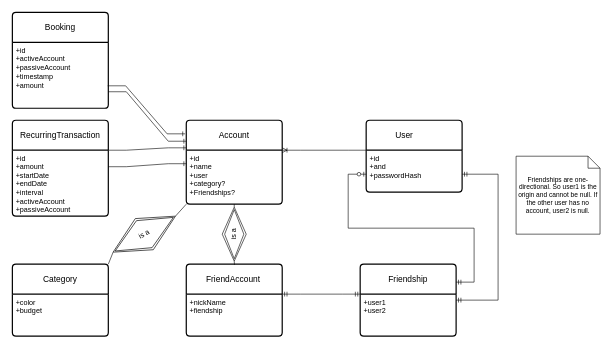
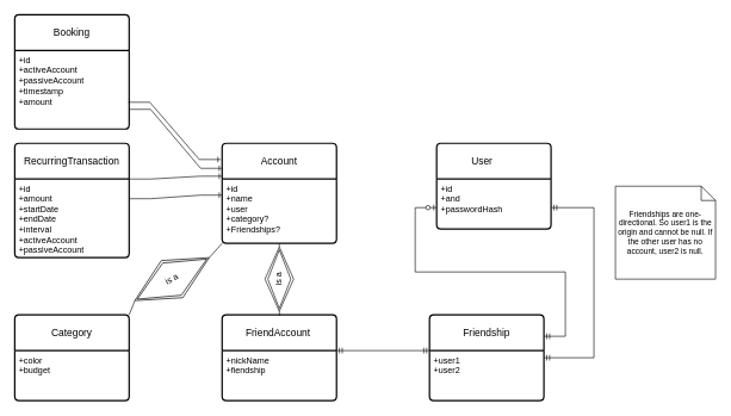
- <mxCell id="8" value="" style="edgeStyle=entityRelationEdgeStyle;fontSize=12;html=1;endArrow=ERoneToMany;rounded=0;exitX=0;exitY=0;exitDx=0;exitDy=0;entryX=1;entryY=0;entryDx=0;entryDy=0;" edge="1" parent="1" source="7" target="4"><mxGeometry width="100" height="100" relative="1" as="geometry"><mxPoint x="400" y="590" as="sourcePoint" /><mxPoint x="500" y="490" as="targetPoint" /><Array as="points"><mxPoint x="610" y="250" /></Array></mxGeometry></mxCell>
